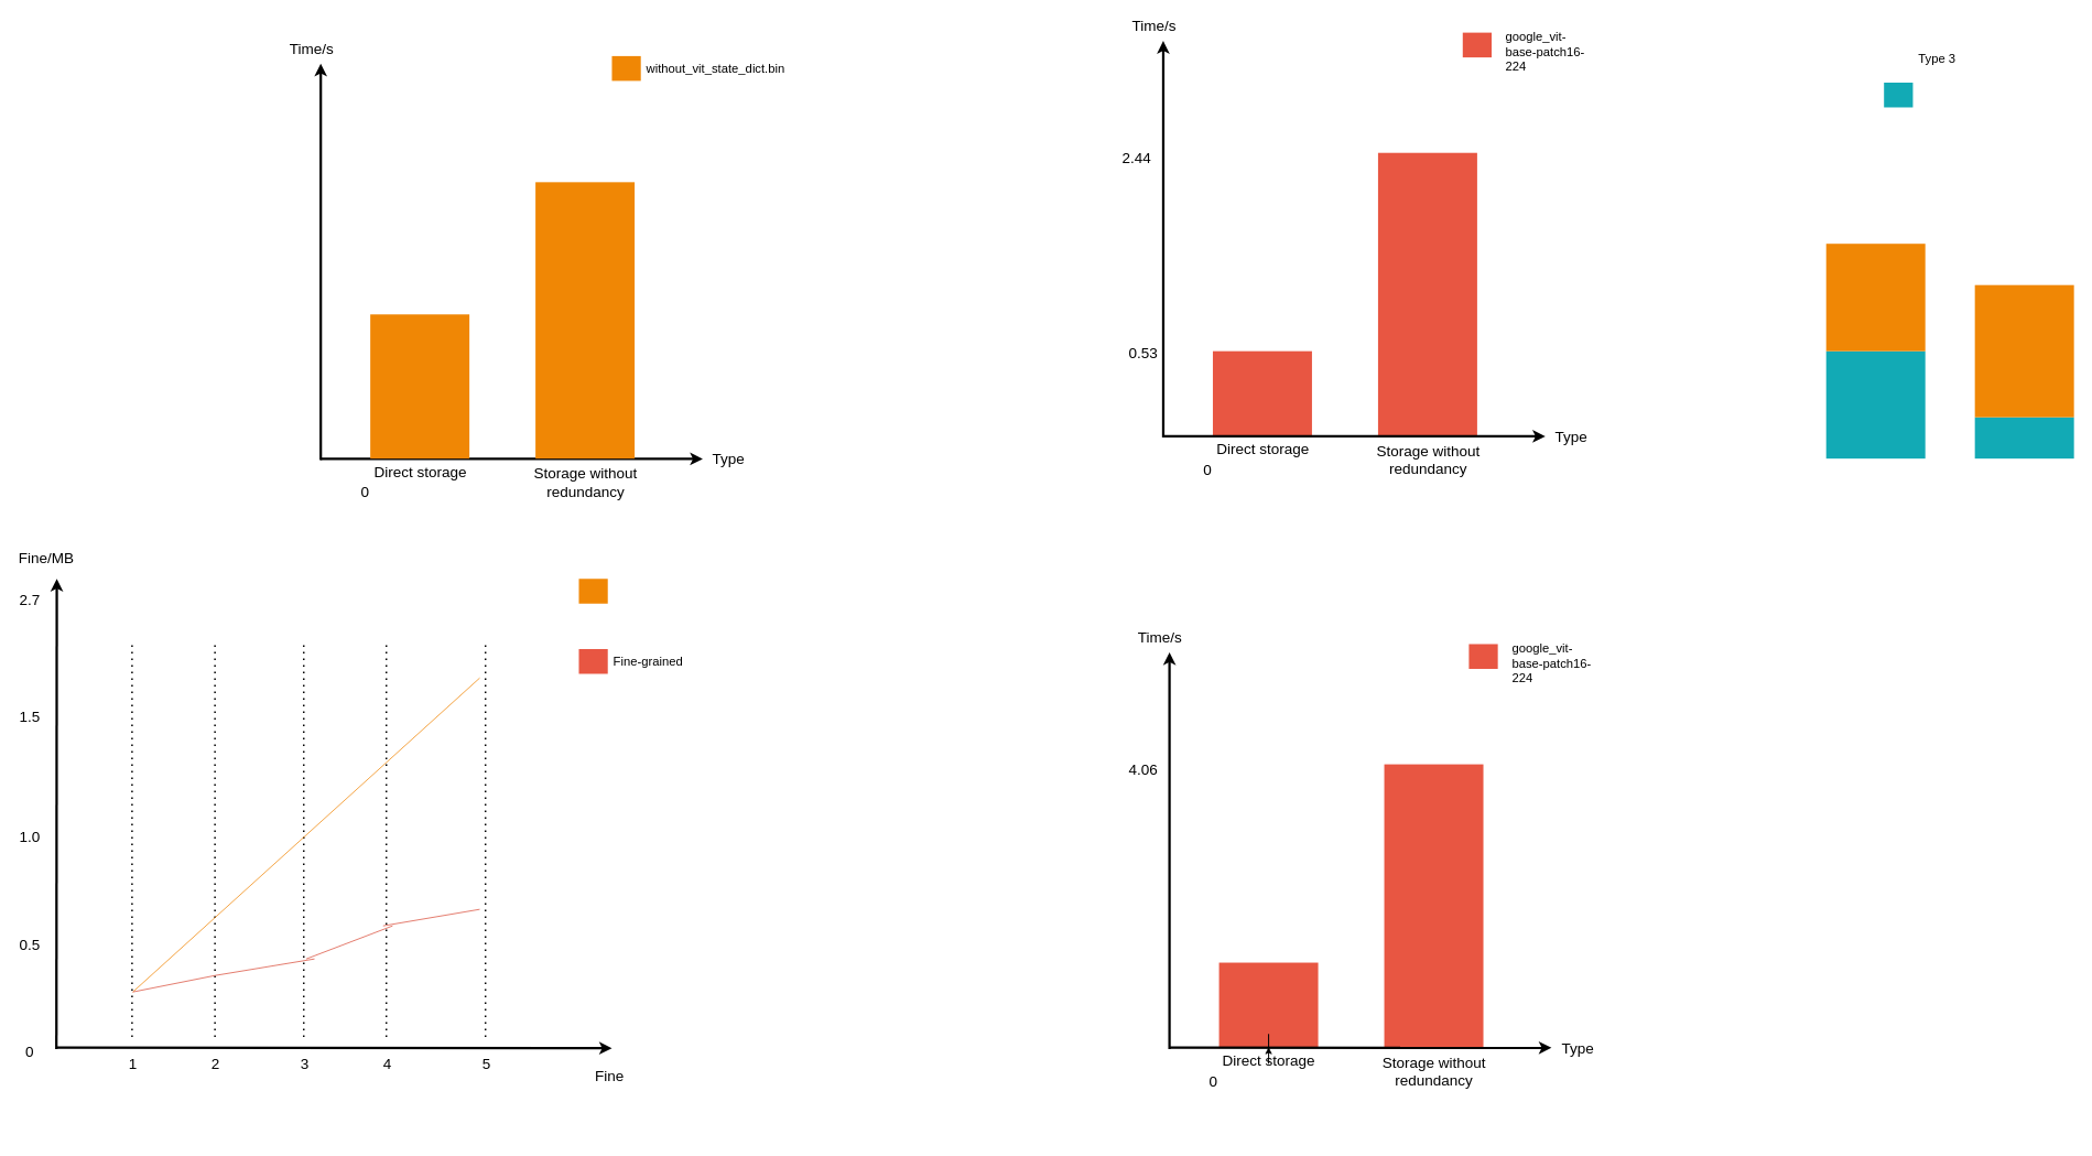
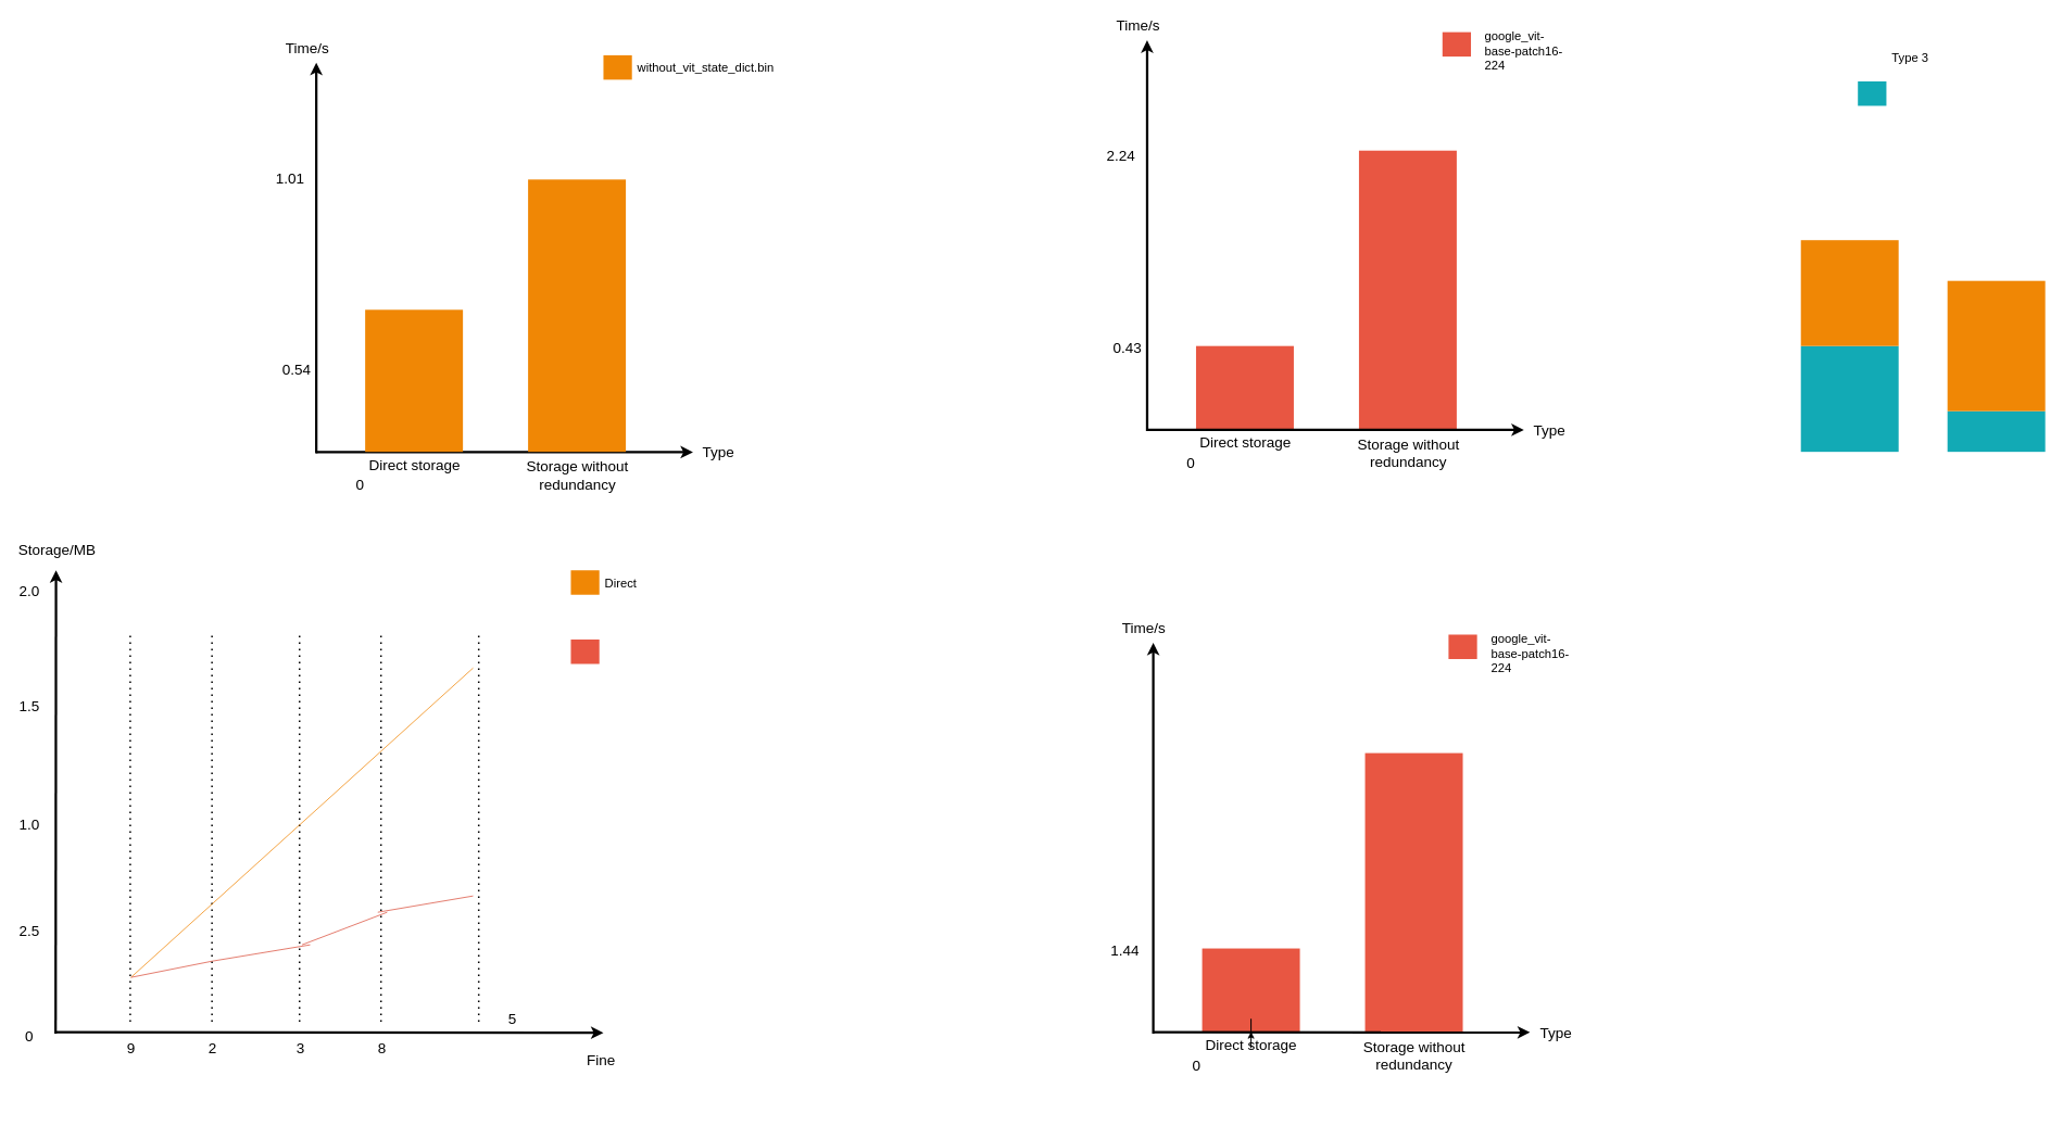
- <mxCell id="22" value="2.44" style="text;spacingTop=-5;align=center;verticalAlign=middle;fontStyle=0;html=1;fontSize=18;points=[]" parent="1" vertex="1"><mxGeometry x="1360" y="129" width="30" height="130.0" as="geometry" /></mxCell>
+ <mxCell id="22" value="2.24" style="text;spacingTop=-5;align=center;verticalAlign=middle;fontStyle=0;html=1;fontSize=18;points=[]" parent="1" vertex="1"><mxGeometry x="1360" y="129" width="30" height="130.0" as="geometry" /></mxCell>
+ <mxCell id="31" value="1.01" style="text;spacingTop=-5;align=center;verticalAlign=middle;fontStyle=0;html=1;fontSize=18;points=[]" vertex="1" parent="1"><mxGeometry x="340" y="156.38" width="30" height="130.0" as="geometry" /></mxCell>
- <mxCell id="21" value="0.53" style="text;spacingTop=-5;align=center;verticalAlign=middle;fontStyle=0;html=1;fontSize=18;points=[]" parent="1" vertex="1"><mxGeometry x="1367.5" y="364.5" width="30" height="130.0" as="geometry" /></mxCell>
+ <mxCell id="21" value="0.43" style="text;spacingTop=-5;align=center;verticalAlign=middle;fontStyle=0;html=1;fontSize=18;points=[]" parent="1" vertex="1"><mxGeometry x="1367.5" y="364.5" width="30" height="130.0" as="geometry" /></mxCell>
+ <mxCell id="30" value="0.54" style="text;spacingTop=-5;align=center;verticalAlign=middle;fontStyle=0;html=1;fontSize=18;points=[]" vertex="1" parent="1"><mxGeometry x="347.5" y="391.88" width="30" height="130.0" as="geometry" /></mxCell>
- <mxCell id="39" value="Fine/MB" style="text;spacingTop=-5;html=1;fontSize=18;fontStyle=0;points=[]" vertex="1" parent="1"><mxGeometry x="20" y="663.88" width="80" height="20" as="geometry" /></mxCell>
+ <mxCell id="39" value="Storage/MB" style="text;spacingTop=-5;html=1;fontSize=18;fontStyle=0;points=[]" vertex="1" parent="1"><mxGeometry x="20" y="663.88" width="80" height="20" as="geometry" /></mxCell>
+ <mxCell id="52" value="Direct" style="text;spacingTop=-5;html=1;points=[];fontSize=15;" vertex="1" parent="1"><mxGeometry x="740" y="705" width="80" height="20" as="geometry" /></mxCell>
- <mxCell id="56" value="2.7" style="text;spacingTop=-5;align=center;verticalAlign=middle;fontStyle=0;html=1;fontSize=18;points=[]" vertex="1" parent="1"><mxGeometry x="20" y="663.88" width="30" height="130.0" as="geometry" /></mxCell>
+ <mxCell id="56" value="2.0" style="text;spacingTop=-5;align=center;verticalAlign=middle;fontStyle=0;html=1;fontSize=18;points=[]" vertex="1" parent="1"><mxGeometry x="20" y="663.88" width="30" height="130.0" as="geometry" /></mxCell>
- <mxCell id="54" value="Fine-grained&#10;" style="text;spacingTop=-5;points=[];fontSize=15;whiteSpace=wrap;" vertex="1" parent="1"><mxGeometry x="740" y="789" width="107" height="65.5" as="geometry" /></mxCell>
- <mxCell id="75" value="4.06" style="text;spacingTop=-5;align=center;verticalAlign=middle;fontStyle=0;html=1;fontSize=18;points=[]" vertex="1" parent="1"><mxGeometry x="1367.5" y="869" width="30" height="130.0" as="geometry" /></mxCell>
- <mxCell id="41" value="0.5" style="text;spacingTop=-5;align=center;verticalAlign=middle;fontStyle=0;html=1;fontSize=18;points=[]" vertex="1" parent="1"><mxGeometry x="20" y="1080" width="30" height="130.0" as="geometry" /></mxCell>
+ <mxCell id="41" value="2.5" style="text;spacingTop=-5;align=center;verticalAlign=middle;fontStyle=0;html=1;fontSize=18;points=[]" vertex="1" parent="1"><mxGeometry x="20" y="1080" width="30" height="130.0" as="geometry" /></mxCell>
+ <mxCell id="74" value="1.44" style="text;spacingTop=-5;align=center;verticalAlign=middle;fontStyle=0;html=1;fontSize=18;points=[]" vertex="1" parent="1"><mxGeometry x="1365" y="1104.5" width="30" height="130.0" as="geometry" /></mxCell>
- <mxCell id="37" value="1" style="text;spacingTop=-5;align=center;verticalAlign=middle;fontStyle=0;html=1;fontSize=18;points=[];strokeColor=none;" vertex="1" parent="1"><mxGeometry x="100" y="1274.5" width="120" height="30" as="geometry" /></mxCell>
+ <mxCell id="37" value="9" style="text;spacingTop=-5;align=center;verticalAlign=middle;fontStyle=0;html=1;fontSize=18;points=[];strokeColor=none;" vertex="1" parent="1"><mxGeometry x="100" y="1274.5" width="120" height="30" as="geometry" /></mxCell>
- <mxCell id="44" value="4" style="text;spacingTop=-5;align=center;verticalAlign=middle;fontStyle=0;html=1;fontSize=18;points=[];strokeColor=none;" vertex="1" parent="1"><mxGeometry x="407.5" y="1274.5" width="120" height="30" as="geometry" /></mxCell>
+ <mxCell id="44" value="8" style="text;spacingTop=-5;align=center;verticalAlign=middle;fontStyle=0;html=1;fontSize=18;points=[];strokeColor=none;" vertex="1" parent="1"><mxGeometry x="407.5" y="1274.5" width="120" height="30" as="geometry" /></mxCell>
- <mxCell id="45" value="5" style="text;spacingTop=-5;align=center;verticalAlign=middle;fontStyle=0;html=1;fontSize=18;points=[];strokeColor=none;" vertex="1" parent="1"><mxGeometry x="527.5" y="1274.5" width="120" height="30" as="geometry" /></mxCell>
+ <mxCell id="45" value="5" style="text;spacingTop=-5;align=center;verticalAlign=middle;fontStyle=0;html=1;fontSize=18;points=[];strokeColor=none;" vertex="1" parent="1"><mxGeometry x="567.5" y="1239.5" width="120" height="30" as="geometry" /></mxCell>
